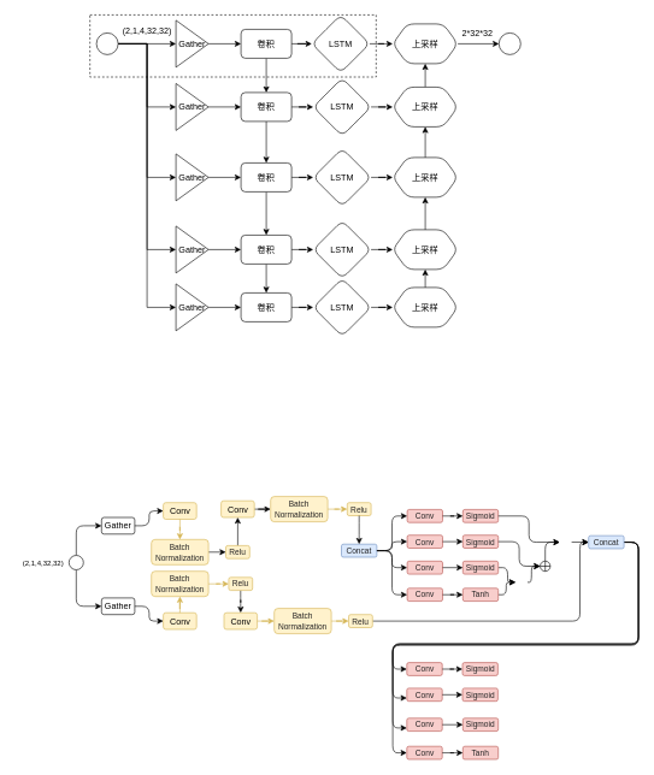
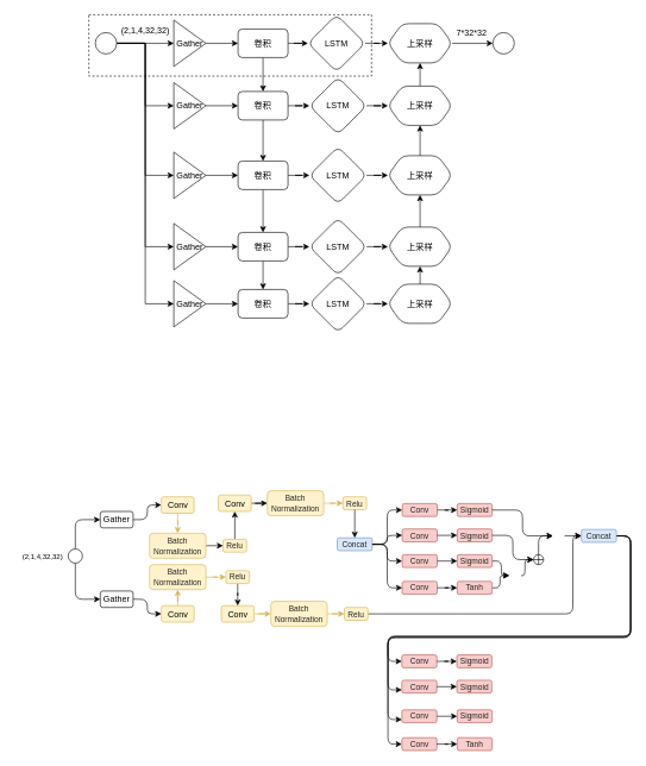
- <mxCell id="16" value="2*32*32" style="text;html=1;align=center;verticalAlign=middle;resizable=0;points=[];autosize=1;" parent="1" vertex="1"><mxGeometry x="630" y="35.5" width="60" height="20" as="geometry" /></mxCell>
+ <mxCell id="16" value="7*32*32" style="text;html=1;align=center;verticalAlign=middle;resizable=0;points=[];autosize=1;" parent="1" vertex="1"><mxGeometry x="630" y="35.5" width="60" height="20" as="geometry" /></mxCell>
